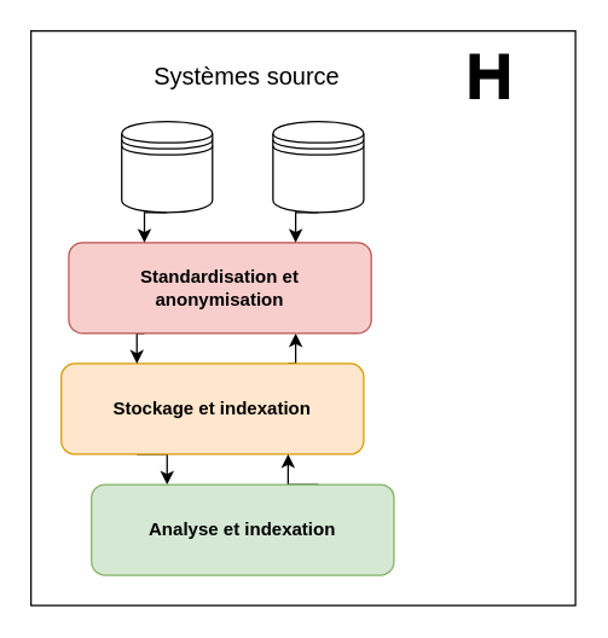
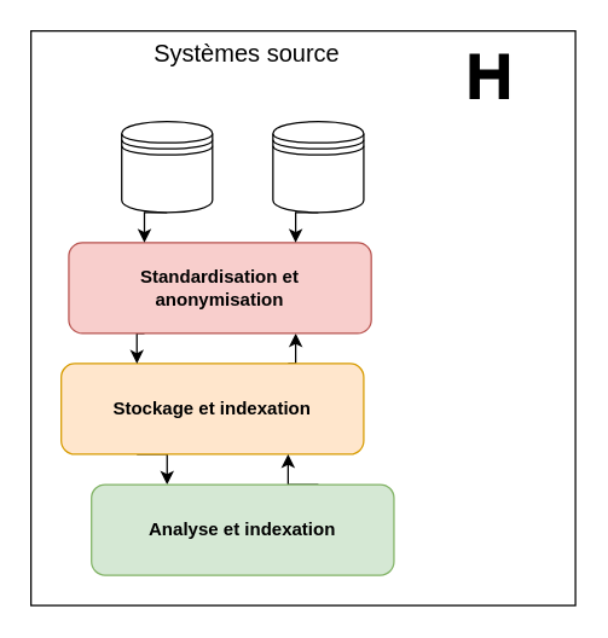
- <mxCell id="10" value="Systèmes source" style="text;html=1;strokeColor=none;fillColor=none;align=center;verticalAlign=middle;whiteSpace=wrap;rounded=0;fontSize=16;" vertex="1" parent="1"><mxGeometry x="68" y="40" width="190" height="20" as="geometry" /></mxCell>
+ <mxCell id="10" value="Systèmes source" style="text;html=1;strokeColor=none;fillColor=none;align=center;verticalAlign=middle;whiteSpace=wrap;rounded=0;fontSize=16;" vertex="1" parent="1"><mxGeometry x="68" y="25" width="190" height="20" as="geometry" /></mxCell>
